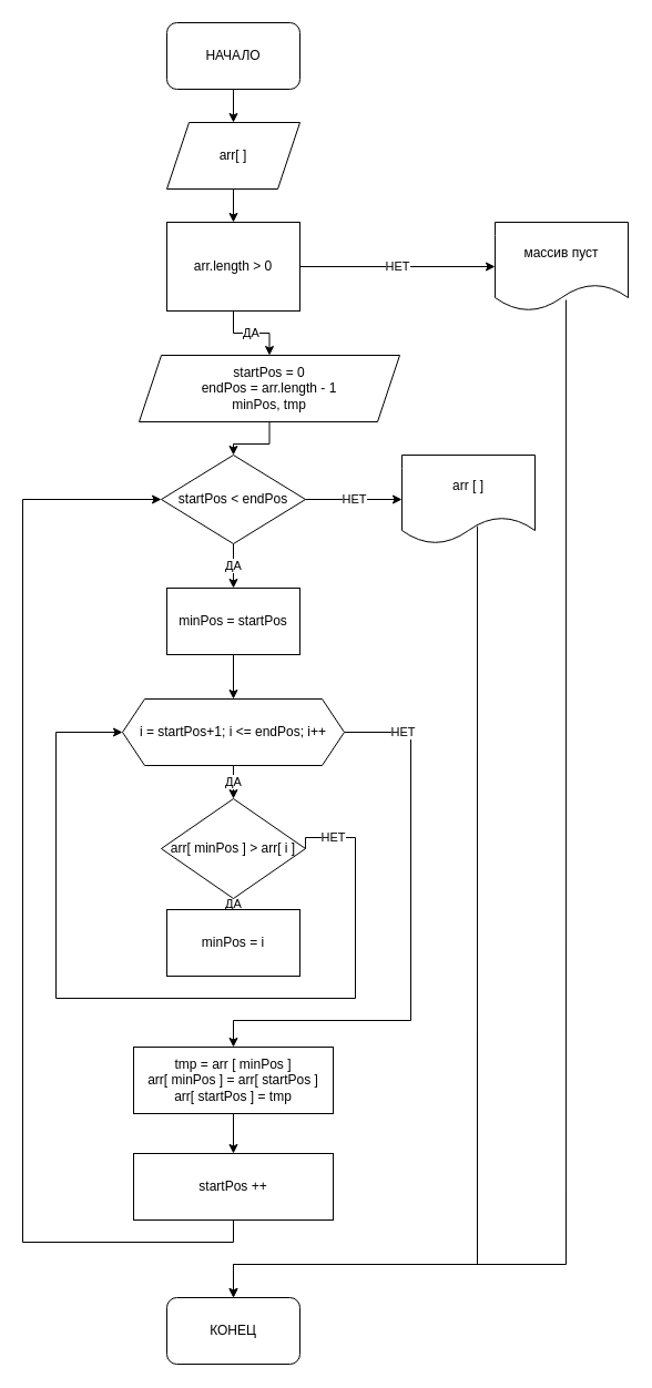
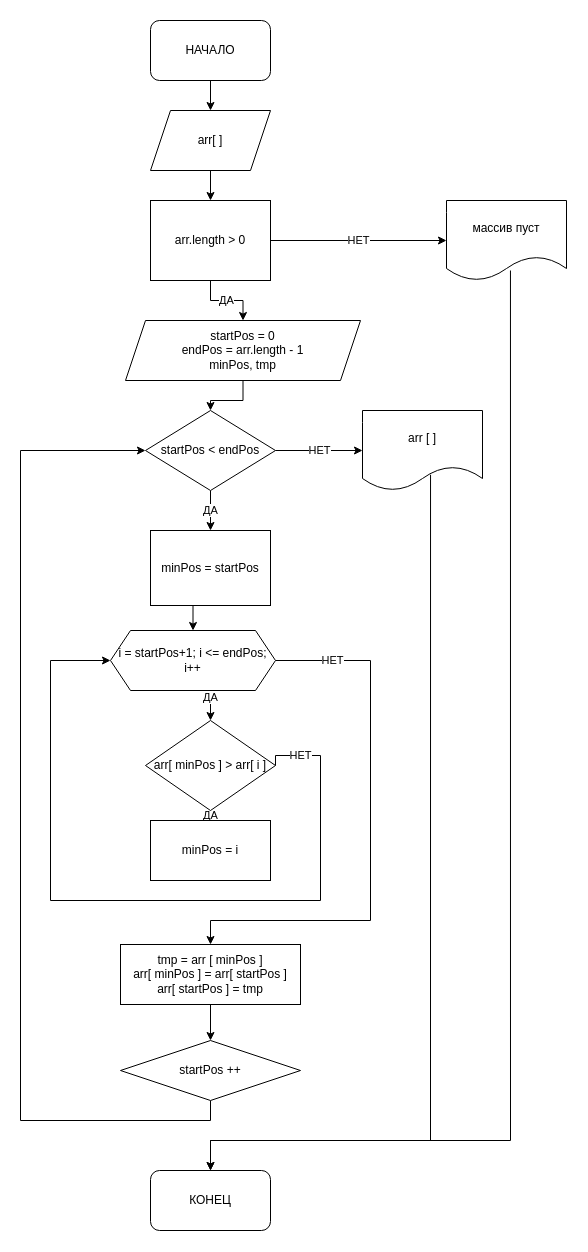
- <mxCell id="17" value="minPos = startPos" style="rounded=0;whiteSpace=wrap;html=1;" vertex="1" parent="1"><mxGeometry x="150" y="530" width="120" height="60" as="geometry" /></mxCell>
+ <mxCell id="17" value="minPos = startPos" style="rounded=0;whiteSpace=wrap;html=1;" vertex="1" parent="1"><mxGeometry x="150" y="530" width="120" height="75" as="geometry" /></mxCell>
- <mxCell id="20" value="i = startPos+1; i &amp;lt;= endPos; i++" style="shape=hexagon;perimeter=hexagonPerimeter2;whiteSpace=wrap;html=1;fixedSize=1;" vertex="1" parent="1"><mxGeometry x="110" y="630" width="200" height="60" as="geometry" /></mxCell>
+ <mxCell id="20" value="i = startPos+1; i &amp;lt;= endPos; i++" style="shape=hexagon;perimeter=hexagonPerimeter2;whiteSpace=wrap;html=1;fixedSize=1;" vertex="1" parent="1"><mxGeometry x="110" y="630" width="165" height="60" as="geometry" /></mxCell>
- <mxCell id="28" value="startPos ++" style="rounded=0;whiteSpace=wrap;html=1;" vertex="1" parent="1"><mxGeometry x="120" y="1040" width="180" height="60" as="geometry" /></mxCell>
+ <mxCell id="28" value="startPos ++" style="rhombus;whiteSpace=wrap;html=1;" vertex="1" parent="1"><mxGeometry x="120" y="1040" width="180" height="60" as="geometry" /></mxCell>
